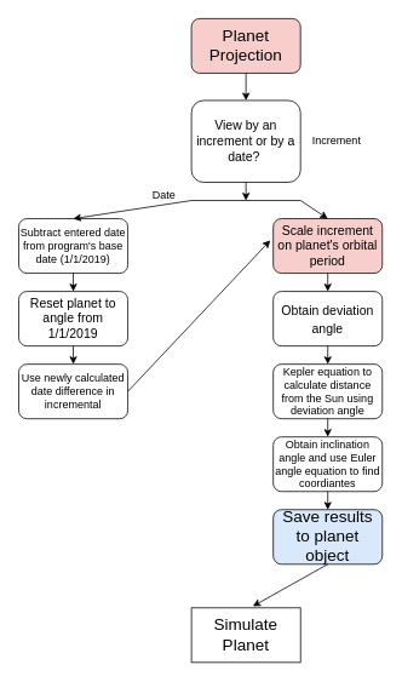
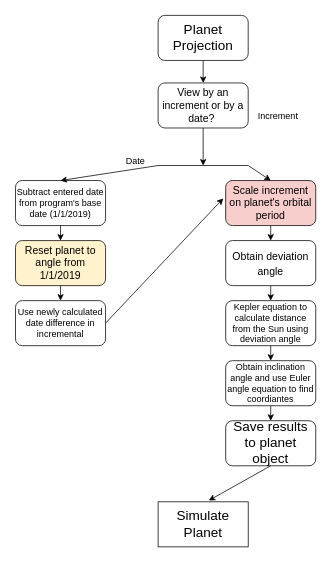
- <mxCell id="2" value="&lt;font style=&quot;font-size: 18px&quot;&gt;Planet Projection&lt;/font&gt;" style="rounded=1;whiteSpace=wrap;html=1;fillColor=#f8cecc;" vertex="1" parent="1"><mxGeometry x="210" width="120" height="60" as="geometry" y="20" /></mxCell>
+ <mxCell id="2" value="&lt;font style=&quot;font-size: 18px&quot;&gt;Planet Projection&lt;/font&gt;" style="rounded=1;whiteSpace=wrap;html=1;" vertex="1" parent="1"><mxGeometry x="210" width="120" height="60" as="geometry" y="20" /></mxCell>
- <mxCell id="10" value="&lt;font style=&quot;font-size: 14px&quot;&gt;View by an increment or by a date?&amp;nbsp;&lt;/font&gt;" style="rounded=1;whiteSpace=wrap;html=1;" vertex="1" parent="1"><mxGeometry x="210" y="110" width="120" height="90" as="geometry" /></mxCell>
+ <mxCell id="10" value="&lt;font style=&quot;font-size: 14px&quot;&gt;View by an increment or by a date?&amp;nbsp;&lt;/font&gt;" style="rounded=1;whiteSpace=wrap;html=1;" vertex="1" parent="1"><mxGeometry x="210" y="110" width="120" height="60" as="geometry" /></mxCell>
- <mxCell id="7" value="&lt;font style=&quot;font-size: 14px&quot;&gt;Reset planet to angle from 1/1/2019&lt;/font&gt;" style="rounded=1;whiteSpace=wrap;html=1;" vertex="1" parent="1"><mxGeometry x="20" y="320" width="120" height="60" as="geometry" /></mxCell>
+ <mxCell id="7" value="&lt;font style=&quot;font-size: 14px&quot;&gt;Reset planet to angle from 1/1/2019&lt;/font&gt;" style="rounded=1;whiteSpace=wrap;html=1;fillColor=#fff2cc;" vertex="1" parent="1"><mxGeometry x="20" y="320" width="120" height="60" as="geometry" /></mxCell>
- <mxCell id="4" value="&lt;font style=&quot;font-size: 18px&quot;&gt;Save results to planet object&lt;/font&gt;" style="rounded=1;whiteSpace=wrap;html=1;fontSize=16;fillColor=#dae8fc;" vertex="1" parent="1"><mxGeometry x="300" y="560" width="120" height="60" as="geometry" /></mxCell>
+ <mxCell id="4" value="&lt;font style=&quot;font-size: 18px&quot;&gt;Save results to planet object&lt;/font&gt;" style="rounded=1;whiteSpace=wrap;html=1;fontSize=16;" vertex="1" parent="1"><mxGeometry x="300" y="560" width="120" height="60" as="geometry" /></mxCell>
